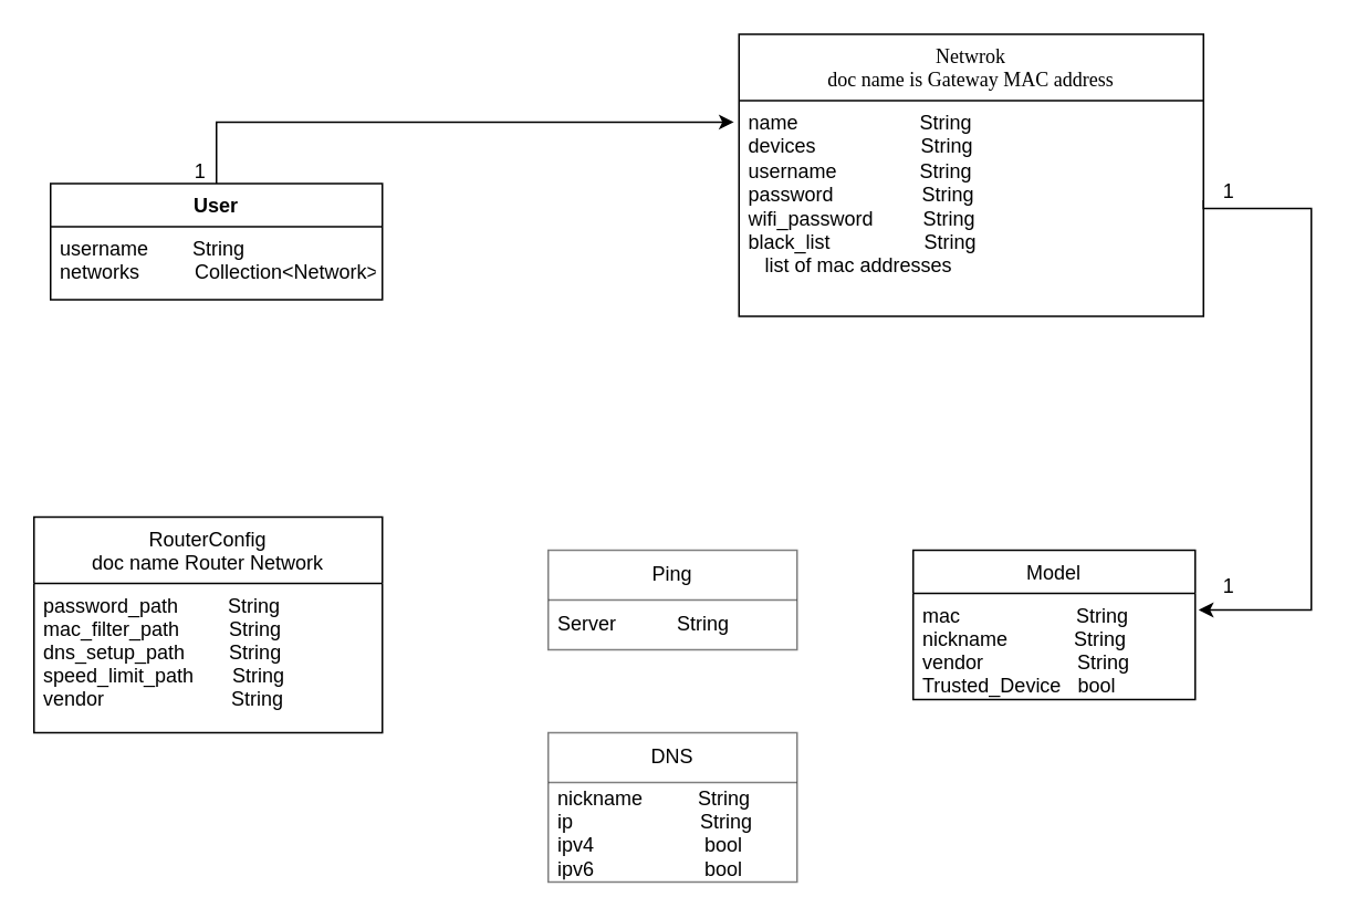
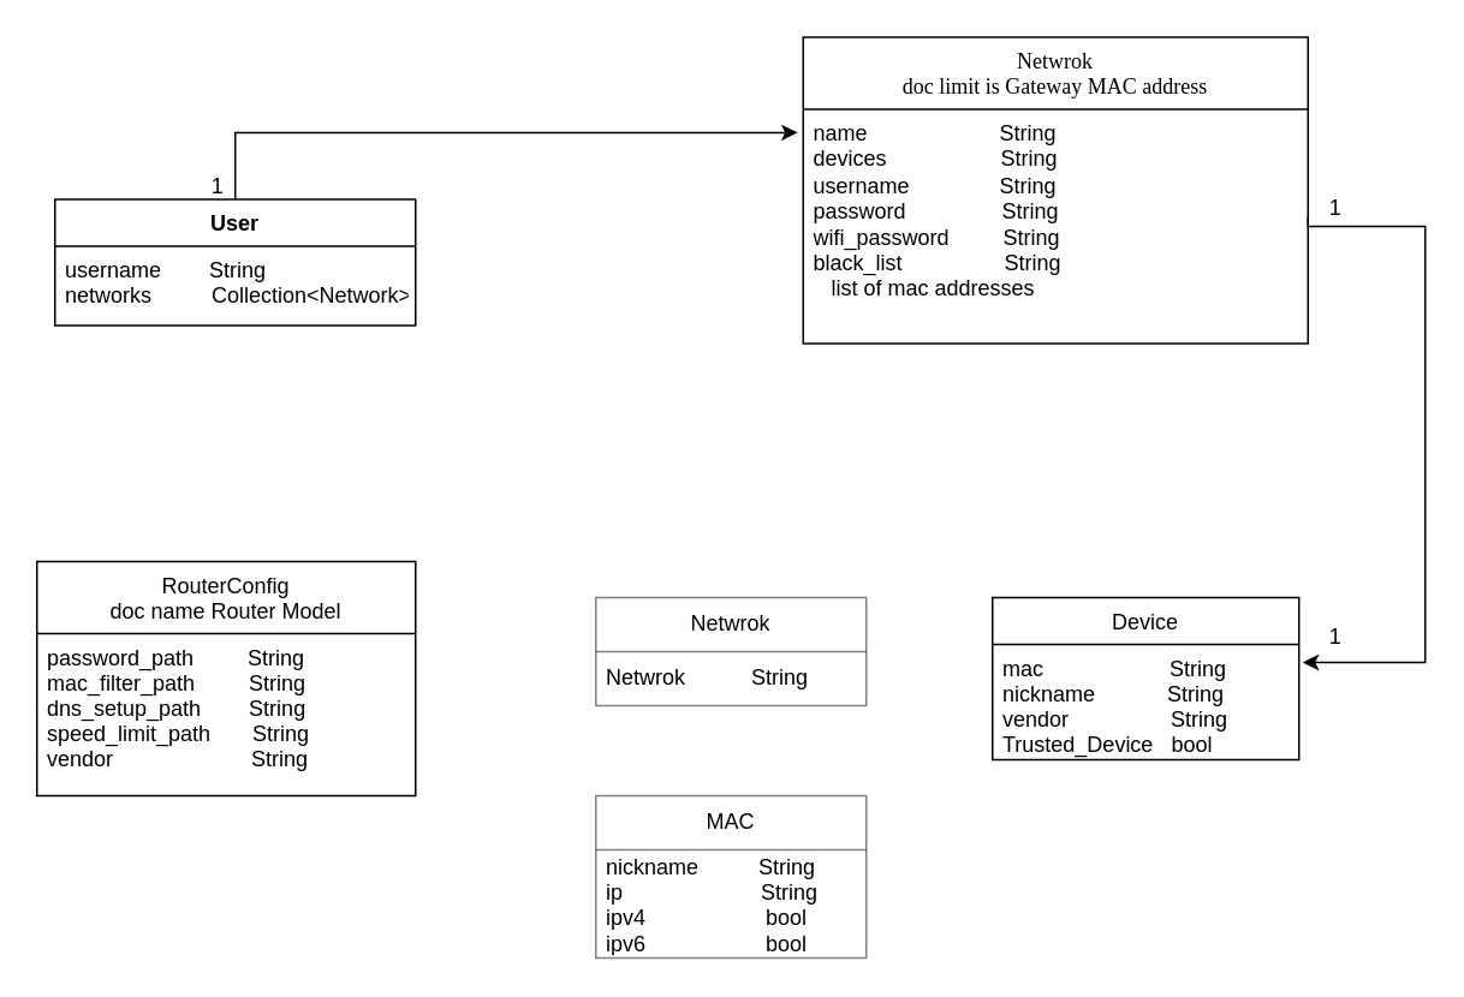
- <mxCell id="13" value="Netwrok&#10;doc name is Gateway MAC address" style="swimlane;fontStyle=0;align=center;verticalAlign=top;childLayout=stackLayout;horizontal=1;startSize=40;horizontalStack=0;resizeParent=1;resizeLast=0;collapsible=1;marginBottom=0;rounded=0;shadow=0;strokeWidth=1;labelBackgroundColor=default;fontFamily=Times New Roman;" parent="1" vertex="1"><mxGeometry x="445" y="20" width="280" height="170" as="geometry"><mxRectangle x="550" y="140" width="160" height="26" as="alternateBounds" /></mxGeometry></mxCell>
+ <mxCell id="13" value="Netwrok&#10;doc limit is Gateway MAC address" style="swimlane;fontStyle=0;align=center;verticalAlign=top;childLayout=stackLayout;horizontal=1;startSize=40;horizontalStack=0;resizeParent=1;resizeLast=0;collapsible=1;marginBottom=0;rounded=0;shadow=0;strokeWidth=1;labelBackgroundColor=default;fontFamily=Times New Roman;" parent="1" vertex="1"><mxGeometry x="445" y="20" width="280" height="170" as="geometry"><mxRectangle x="550" y="140" width="160" height="26" as="alternateBounds" /></mxGeometry></mxCell>
- <mxCell id="5" value="RouterConfig&#10;doc name Router Network" style="swimlane;fontStyle=0;align=center;verticalAlign=top;childLayout=stackLayout;horizontal=1;startSize=40;horizontalStack=0;resizeParent=1;resizeLast=0;collapsible=1;marginBottom=0;rounded=0;shadow=0;strokeWidth=1;" parent="1" vertex="1"><mxGeometry x="20" y="311" width="210" height="130" as="geometry"><mxRectangle x="120" y="320" width="160" height="26" as="alternateBounds" /></mxGeometry></mxCell>
+ <mxCell id="5" value="RouterConfig&#10;doc name Router Model" style="swimlane;fontStyle=0;align=center;verticalAlign=top;childLayout=stackLayout;horizontal=1;startSize=40;horizontalStack=0;resizeParent=1;resizeLast=0;collapsible=1;marginBottom=0;rounded=0;shadow=0;strokeWidth=1;" parent="1" vertex="1"><mxGeometry x="20" y="311" width="210" height="130" as="geometry"><mxRectangle x="120" y="320" width="160" height="26" as="alternateBounds" /></mxGeometry></mxCell>
- <mxCell id="7" value="Model" style="swimlane;fontStyle=0;align=center;verticalAlign=top;childLayout=stackLayout;horizontal=1;startSize=26;horizontalStack=0;resizeParent=1;resizeLast=0;collapsible=1;marginBottom=0;rounded=0;shadow=0;strokeWidth=1;" parent="1" vertex="1"><mxGeometry x="550" y="331" width="170" height="90" as="geometry"><mxRectangle x="340" y="380" width="170" height="26" as="alternateBounds" /></mxGeometry></mxCell>
+ <mxCell id="7" value="Device" style="swimlane;fontStyle=0;align=center;verticalAlign=top;childLayout=stackLayout;horizontal=1;startSize=26;horizontalStack=0;resizeParent=1;resizeLast=0;collapsible=1;marginBottom=0;rounded=0;shadow=0;strokeWidth=1;" parent="1" vertex="1"><mxGeometry x="550" y="331" width="170" height="90" as="geometry"><mxRectangle x="340" y="380" width="170" height="26" as="alternateBounds" /></mxGeometry></mxCell>
- <mxCell id="15" value="Ping" style="swimlane;fontStyle=0;childLayout=stackLayout;horizontal=1;startSize=30;horizontalStack=0;resizeParent=1;resizeParentMax=0;resizeLast=0;collapsible=1;marginBottom=0;whiteSpace=wrap;html=1;fillStyle=solid;pointerEvents=1;strokeColor=default;fontFamily=Helvetica;fontSize=12;fontColor=default;fillColor=none;opacity=50;" vertex="1" parent="1"><mxGeometry x="330" y="331" width="150" height="60" as="geometry" /></mxCell>
+ <mxCell id="15" value="Netwrok" style="swimlane;fontStyle=0;childLayout=stackLayout;horizontal=1;startSize=30;horizontalStack=0;resizeParent=1;resizeParentMax=0;resizeLast=0;collapsible=1;marginBottom=0;whiteSpace=wrap;html=1;fillStyle=solid;pointerEvents=1;strokeColor=default;fontFamily=Helvetica;fontSize=12;fontColor=default;fillColor=none;opacity=50;" vertex="1" parent="1"><mxGeometry x="330" y="331" width="150" height="60" as="geometry" /></mxCell>
- <mxCell id="16" value="Server&amp;nbsp; &amp;nbsp; &amp;nbsp; &amp;nbsp; &amp;nbsp; &amp;nbsp;String&amp;nbsp;" style="text;strokeColor=none;fillColor=none;align=left;verticalAlign=middle;spacingLeft=4;spacingRight=4;overflow=hidden;points=[[0,0.5],[1,0.5]];portConstraint=eastwest;rotatable=0;whiteSpace=wrap;html=1;fontSize=12;fontFamily=Helvetica;fontColor=default;" vertex="1" parent="15"><mxGeometry y="30" width="150" height="30" as="geometry" /></mxCell>
+ <mxCell id="16" value="Netwrok&amp;nbsp; &amp;nbsp; &amp;nbsp; &amp;nbsp; &amp;nbsp; &amp;nbsp;String&amp;nbsp;" style="text;strokeColor=none;fillColor=none;align=left;verticalAlign=middle;spacingLeft=4;spacingRight=4;overflow=hidden;points=[[0,0.5],[1,0.5]];portConstraint=eastwest;rotatable=0;whiteSpace=wrap;html=1;fontSize=12;fontFamily=Helvetica;fontColor=default;" vertex="1" parent="15"><mxGeometry y="30" width="150" height="30" as="geometry" /></mxCell>
- <mxCell id="17" value="DNS" style="swimlane;fontStyle=0;childLayout=stackLayout;horizontal=1;startSize=30;horizontalStack=0;resizeParent=1;resizeParentMax=0;resizeLast=0;collapsible=1;marginBottom=0;whiteSpace=wrap;html=1;fillStyle=solid;pointerEvents=1;strokeColor=default;fontFamily=Helvetica;fontSize=12;fontColor=default;fillColor=none;opacity=50;" vertex="1" parent="1"><mxGeometry x="330" y="441" width="150" height="90" as="geometry" /></mxCell>
+ <mxCell id="17" value="MAC" style="swimlane;fontStyle=0;childLayout=stackLayout;horizontal=1;startSize=30;horizontalStack=0;resizeParent=1;resizeParentMax=0;resizeLast=0;collapsible=1;marginBottom=0;whiteSpace=wrap;html=1;fillStyle=solid;pointerEvents=1;strokeColor=default;fontFamily=Helvetica;fontSize=12;fontColor=default;fillColor=none;opacity=50;" vertex="1" parent="1"><mxGeometry x="330" y="441" width="150" height="90" as="geometry" /></mxCell>
